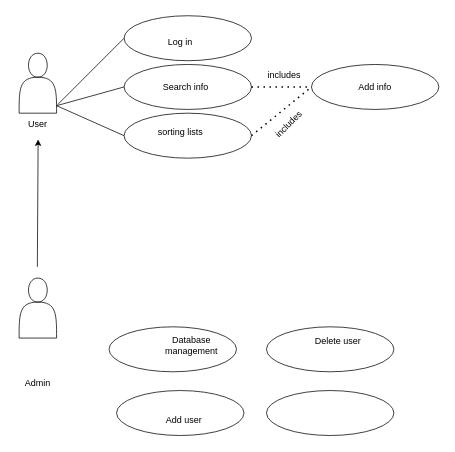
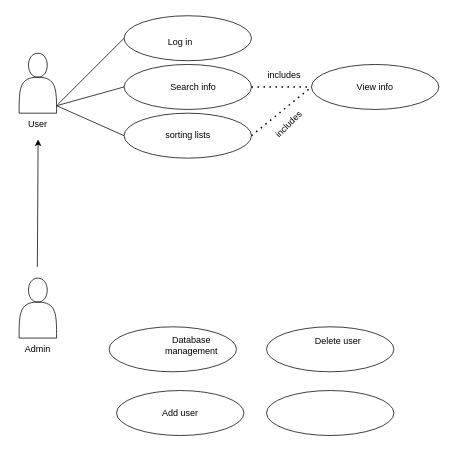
- <mxCell id="9" value="Search info" style="text;html=1;align=center;verticalAlign=middle;whiteSpace=wrap;rounded=0;" vertex="1" parent="1"><mxGeometry x="215" y="100" width="65" height="30" as="geometry" /></mxCell>
+ <mxCell id="9" value="Search info" style="text;html=1;align=center;verticalAlign=middle;whiteSpace=wrap;rounded=0;" vertex="1" parent="1"><mxGeometry x="225" y="100" width="65" height="30" as="geometry" /></mxCell>
- <mxCell id="11" value="Add info" style="text;html=1;align=center;verticalAlign=middle;whiteSpace=wrap;rounded=0;" vertex="1" parent="1"><mxGeometry x="470" y="100" width="60" height="30" as="geometry" /></mxCell>
+ <mxCell id="11" value="View info" style="text;html=1;align=center;verticalAlign=middle;whiteSpace=wrap;rounded=0;" vertex="1" parent="1"><mxGeometry x="470" y="100" width="60" height="30" as="geometry" /></mxCell>
- <mxCell id="17" value="sorting lists" style="text;html=1;align=center;verticalAlign=middle;whiteSpace=wrap;rounded=0;" vertex="1" parent="1"><mxGeometry x="207.5" y="160" width="65" height="30" as="geometry" /></mxCell>
+ <mxCell id="17" value="sorting lists" style="text;html=1;align=center;verticalAlign=middle;whiteSpace=wrap;rounded=0;" vertex="1" parent="1"><mxGeometry x="217.5" y="165" width="65" height="30" as="geometry" /></mxCell>
- <mxCell id="5" value="Admin" style="text;html=1;align=center;verticalAlign=middle;whiteSpace=wrap;rounded=0;" vertex="1" parent="1"><mxGeometry x="20" y="495" width="60" height="30" as="geometry" /></mxCell>
+ <mxCell id="5" value="Admin" style="text;html=1;align=center;verticalAlign=middle;whiteSpace=wrap;rounded=0;" vertex="1" parent="1"><mxGeometry x="20" y="450" width="60" height="30" as="geometry" /></mxCell>
- <mxCell id="24" value="Add user" style="text;html=1;align=center;verticalAlign=middle;whiteSpace=wrap;rounded=0;" vertex="1" parent="1"><mxGeometry x="215" y="545" width="60" height="30" as="geometry" /></mxCell>
+ <mxCell id="24" value="Add user" style="text;html=1;align=center;verticalAlign=middle;whiteSpace=wrap;rounded=0;" vertex="1" parent="1"><mxGeometry x="210" y="535" width="60" height="30" as="geometry" /></mxCell>
